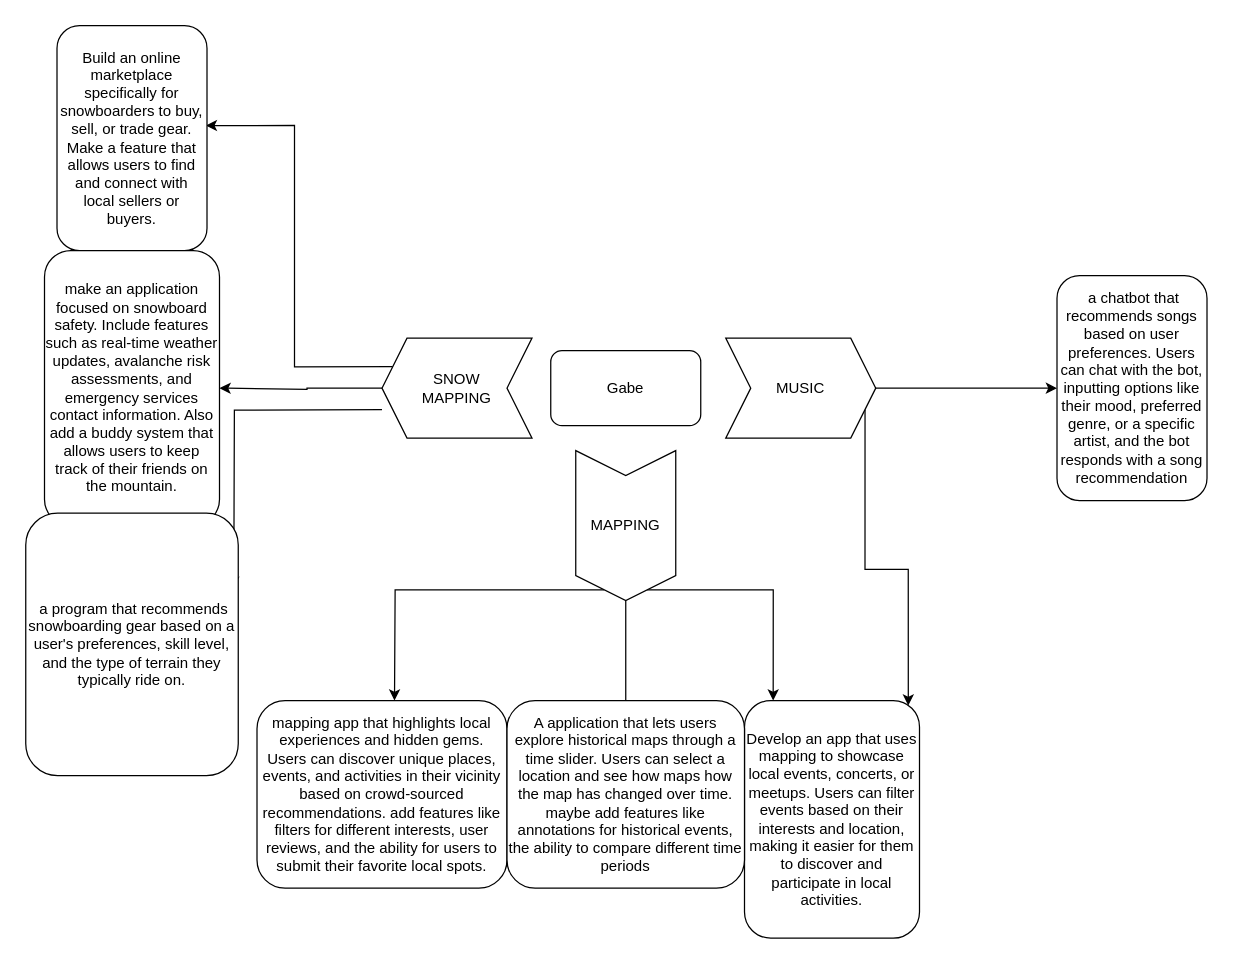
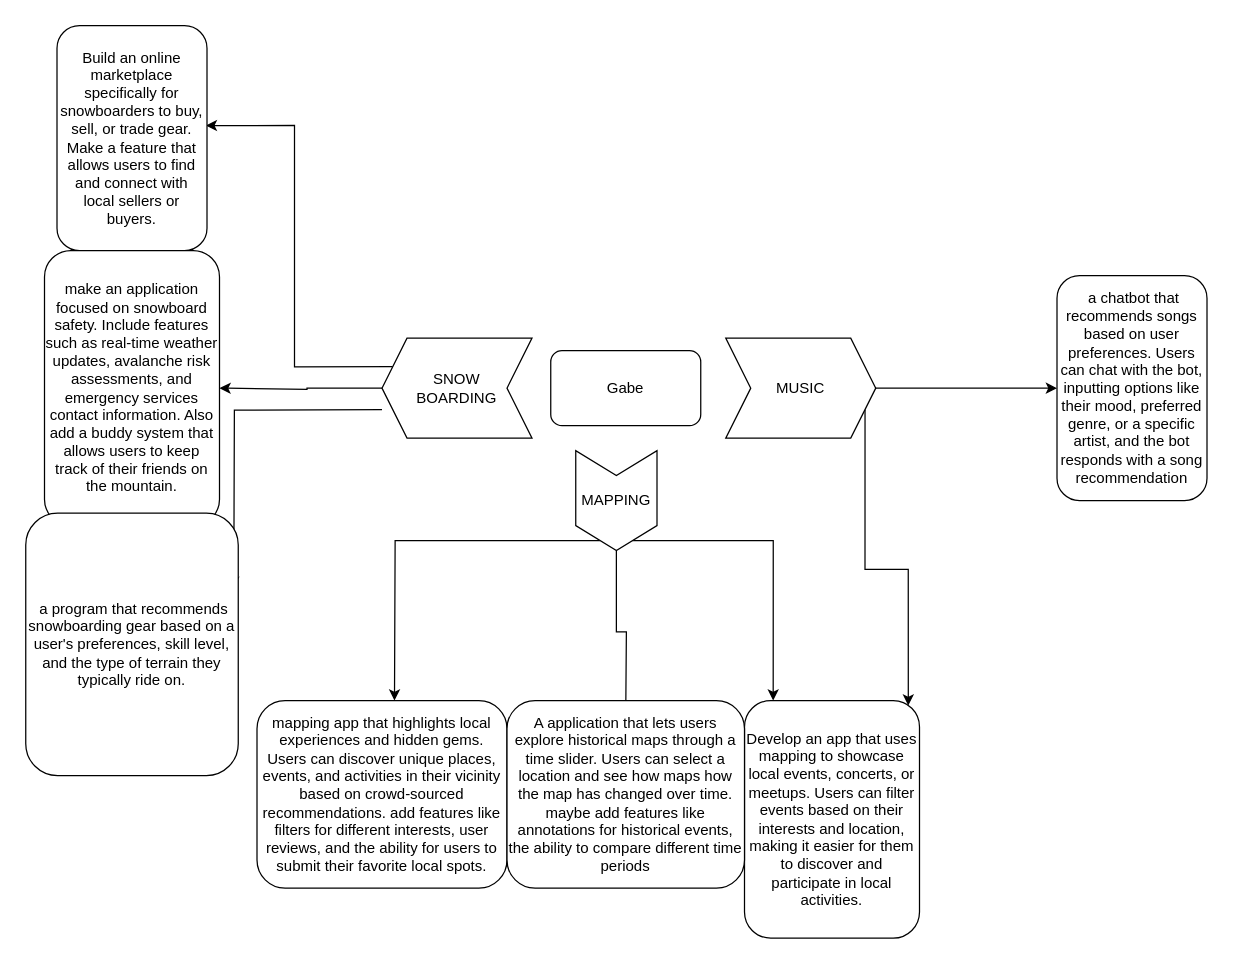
- <mxCell id="13" value="SNOW&lt;br&gt;MAPPING" style="shape=step;perimeter=stepPerimeter;whiteSpace=wrap;html=1;fixedSize=1;direction=west;movable=1;resizable=1;rotatable=1;deletable=1;editable=1;locked=0;connectable=1;" vertex="1" parent="1"><mxGeometry x="305" y="270" width="120" height="80" as="geometry" /></mxCell>
+ <mxCell id="13" value="SNOW&lt;br&gt;BOARDING" style="shape=step;perimeter=stepPerimeter;whiteSpace=wrap;html=1;fixedSize=1;direction=west;movable=1;resizable=1;rotatable=1;deletable=1;editable=1;locked=0;connectable=1;" vertex="1" parent="1"><mxGeometry x="305" y="270" width="120" height="80" as="geometry" /></mxCell>
- <mxCell id="9" value="MAPPING&lt;br&gt;" style="shape=step;perimeter=stepPerimeter;whiteSpace=wrap;html=1;fixedSize=1;direction=south;movable=1;resizable=1;rotatable=1;deletable=1;editable=1;locked=0;connectable=1;" vertex="1" parent="1"><mxGeometry x="460" y="360" width="80" height="120" as="geometry" /></mxCell>
+ <mxCell id="9" value="MAPPING&lt;br&gt;" style="shape=step;perimeter=stepPerimeter;whiteSpace=wrap;html=1;fixedSize=1;direction=south;movable=1;resizable=1;rotatable=1;deletable=1;editable=1;locked=0;connectable=1;" vertex="1" parent="1"><mxGeometry x="460" y="360" width="65" height="80" as="geometry" /></mxCell>
